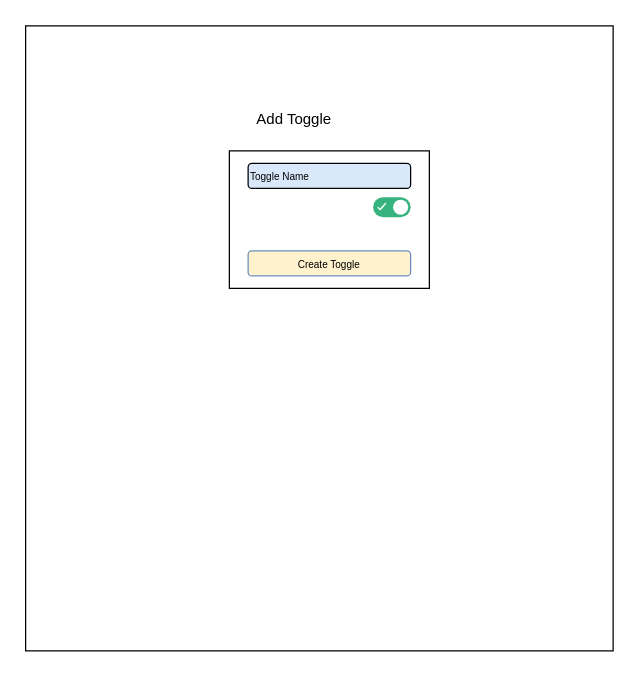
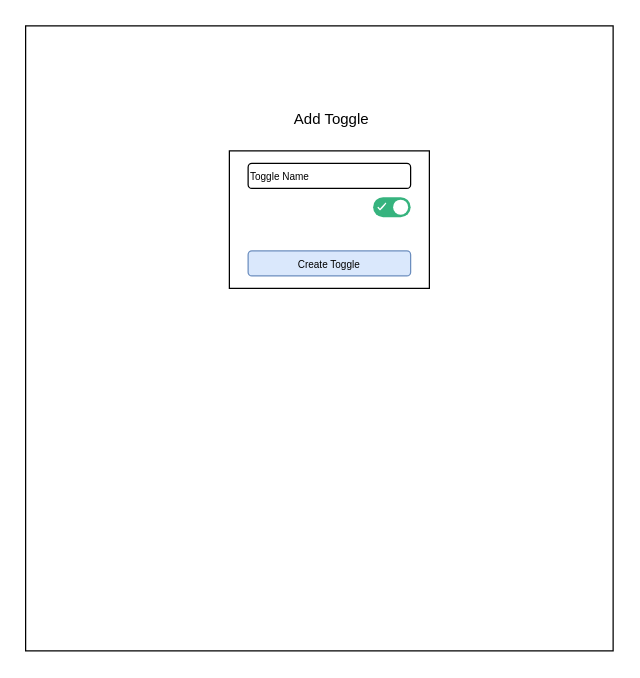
- <mxCell id="3" value="Add Toggle" style="text;html=1;strokeColor=none;fillColor=none;align=center;verticalAlign=middle;whiteSpace=wrap;rounded=0;" vertex="1" parent="1"><mxGeometry x="172" y="80" width="126" height="30" as="geometry" /></mxCell>
+ <mxCell id="3" value="Add Toggle" style="text;html=1;strokeColor=none;fillColor=none;align=center;verticalAlign=middle;whiteSpace=wrap;rounded=0;" vertex="1" parent="1"><mxGeometry x="202" y="80" width="126" height="30" as="geometry" /></mxCell>
- <mxCell id="5" value="&lt;span style=&quot;font-size: 8px;&quot;&gt;Toggle Name&lt;/span&gt;" style="rounded=1;whiteSpace=wrap;html=1;align=left;fillColor=#dae8fc;" vertex="1" parent="1"><mxGeometry x="198" y="130" width="130" height="20" as="geometry" /></mxCell>
+ <mxCell id="5" value="&lt;span style=&quot;font-size: 8px;&quot;&gt;Toggle Name&lt;/span&gt;" style="rounded=1;whiteSpace=wrap;html=1;align=left;" vertex="1" parent="1"><mxGeometry x="198" y="130" width="130" height="20" as="geometry" /></mxCell>
- <mxCell id="6" value="&lt;font style=&quot;font-size: 8px;&quot;&gt;Create Toggle&lt;/font&gt;" style="rounded=1;whiteSpace=wrap;html=1;fillColor=#fff2cc;strokeColor=#6c8ebf;" vertex="1" parent="1"><mxGeometry x="198" y="200" width="130" height="20" as="geometry" /></mxCell>
+ <mxCell id="6" value="&lt;font style=&quot;font-size: 8px;&quot;&gt;Create Toggle&lt;/font&gt;" style="rounded=1;whiteSpace=wrap;html=1;fillColor=#dae8fc;strokeColor=#6c8ebf;" vertex="1" parent="1"><mxGeometry x="198" y="200" width="130" height="20" as="geometry" /></mxCell>
